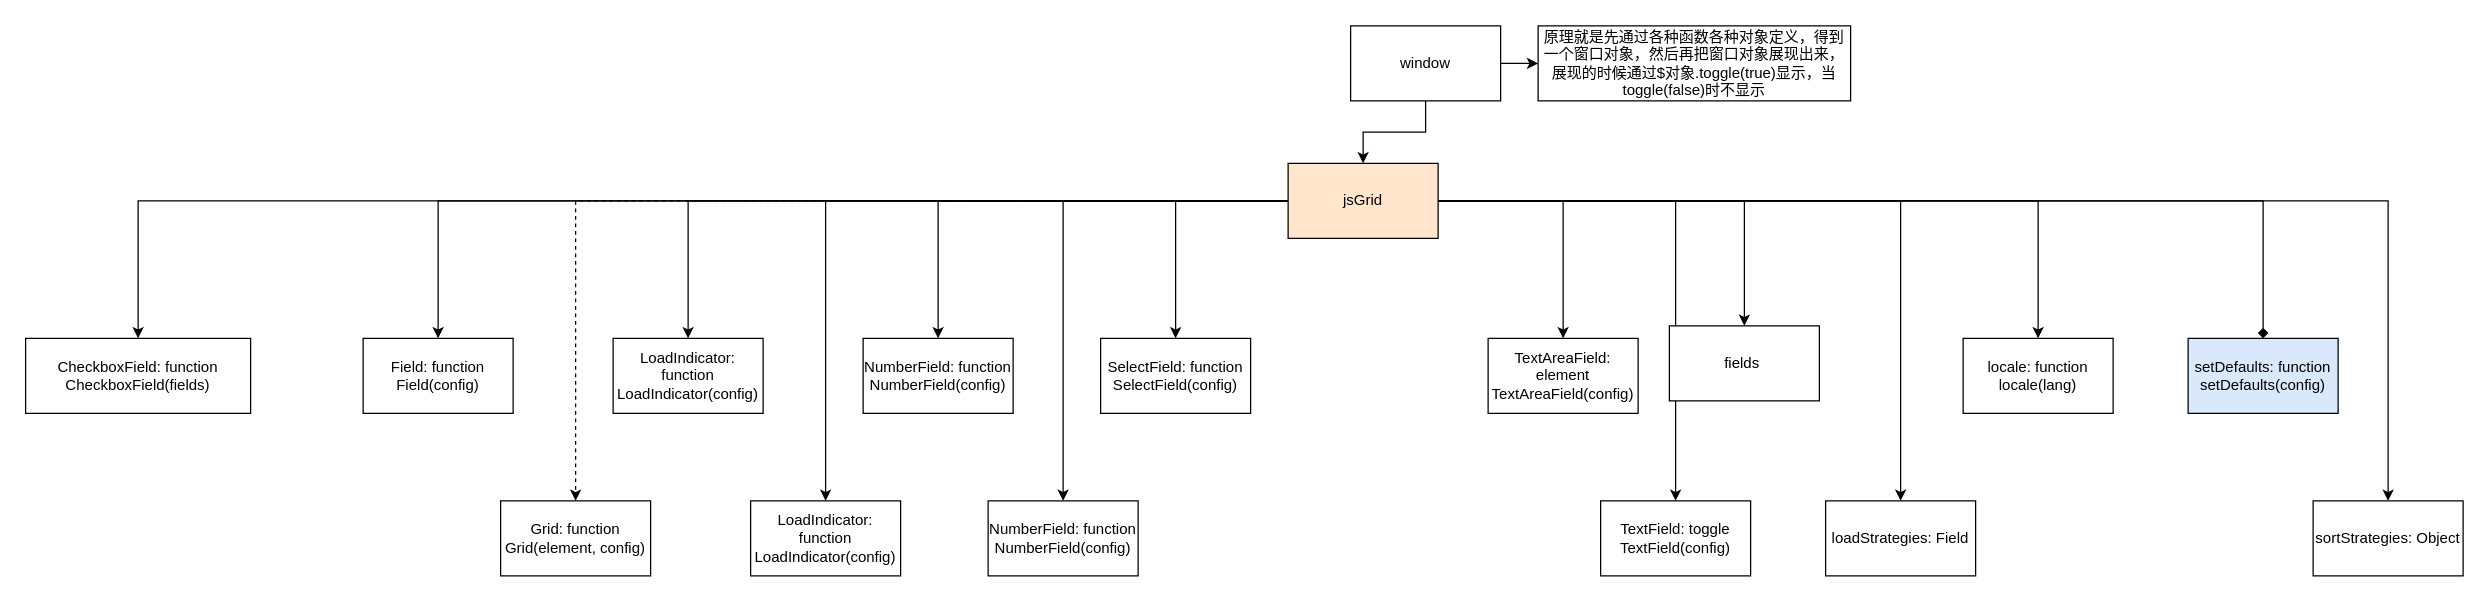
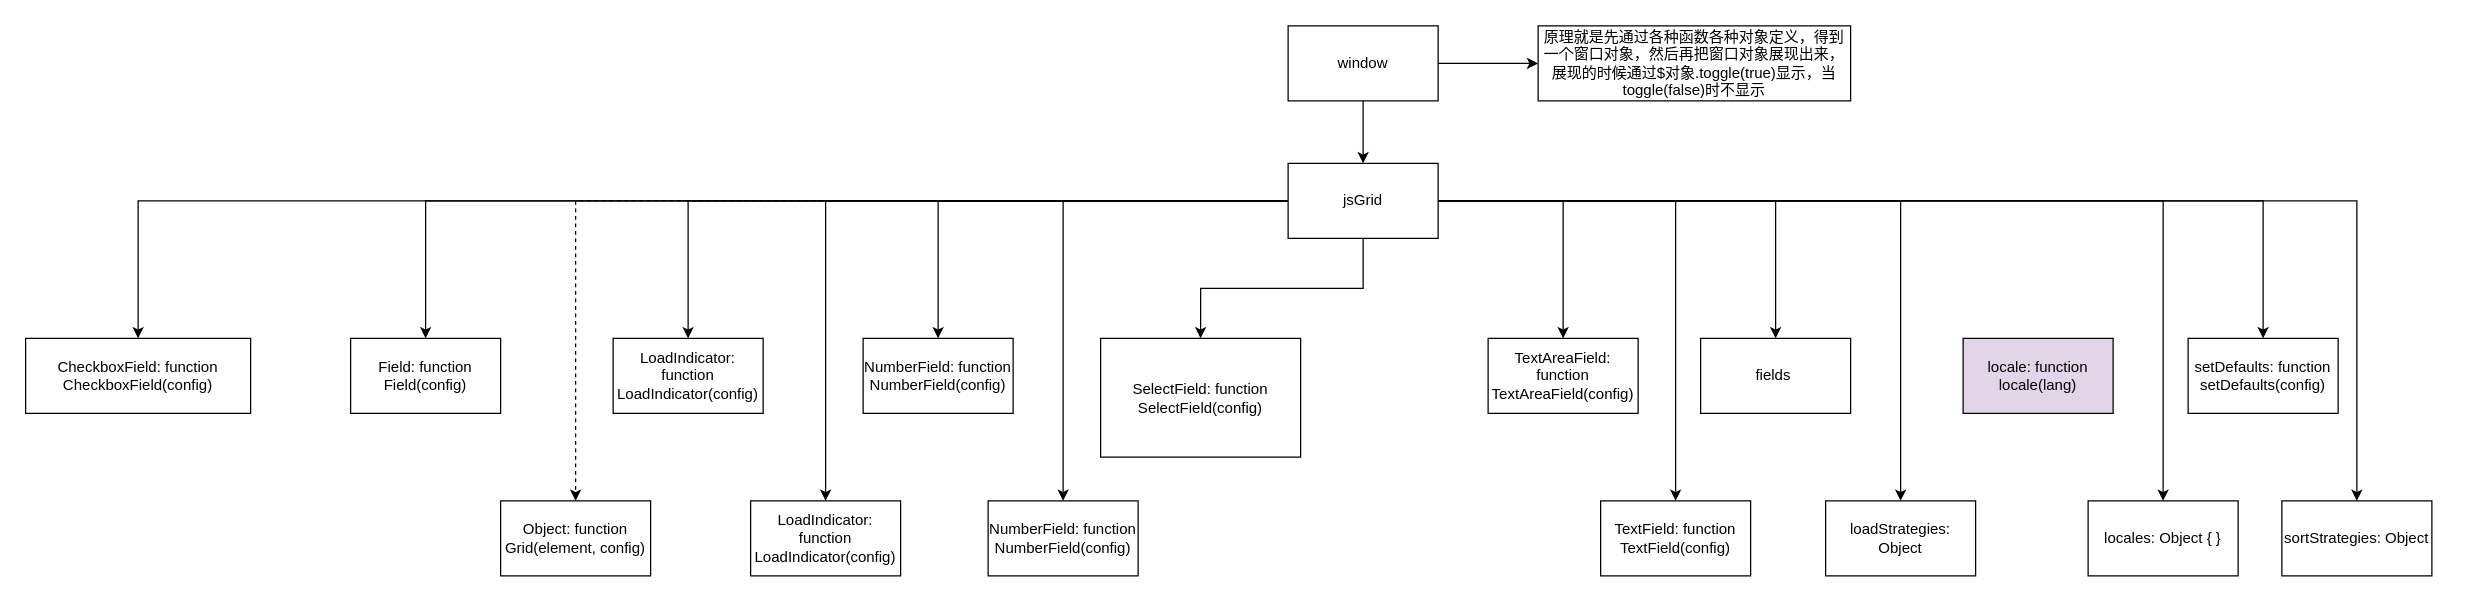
- <mxCell id="4" value="window" style="rounded=0;whiteSpace=wrap;html=1;" vertex="1" parent="1"><mxGeometry x="1080" y="20" width="120" height="60" as="geometry" /></mxCell>
+ <mxCell id="4" value="window" style="rounded=0;whiteSpace=wrap;html=1;" vertex="1" parent="1"><mxGeometry x="1030" y="20" width="120" height="60" as="geometry" /></mxCell>
- <mxCell id="21" value="jsGrid" style="whiteSpace=wrap;html=1;rounded=0;fillColor=#ffe6cc;" vertex="1" parent="1"><mxGeometry x="1030" y="130" width="120" height="60" as="geometry" /></mxCell>
+ <mxCell id="21" value="jsGrid" style="whiteSpace=wrap;html=1;rounded=0;" vertex="1" parent="1"><mxGeometry x="1030" y="130" width="120" height="60" as="geometry" /></mxCell>
- <mxCell id="17" value="" style="edgeStyle=orthogonalEdgeStyle;rounded=0;orthogonalLoop=1;jettySize=auto;html=1;" edge="1" parent="1" source="21" target="34"><mxGeometry relative="1" as="geometry" /></mxCell>
- <mxCell id="19" value="" style="edgeStyle=orthogonalEdgeStyle;rounded=0;orthogonalLoop=1;jettySize=auto;html=1;endArrow=diamond;" edge="1" parent="1" source="21" target="36"><mxGeometry relative="1" as="geometry" /></mxCell>
+ <mxCell id="19" value="" style="edgeStyle=orthogonalEdgeStyle;rounded=0;orthogonalLoop=1;jettySize=auto;html=1;" edge="1" parent="1" source="21" target="36"><mxGeometry relative="1" as="geometry" /></mxCell>
+ <mxCell id="18" value="" style="edgeStyle=orthogonalEdgeStyle;rounded=0;orthogonalLoop=1;jettySize=auto;html=1;" edge="1" parent="1" source="21" target="35"><mxGeometry relative="1" as="geometry" /></mxCell>
- <mxCell id="32" value="&lt;span class=&quot;message-body-wrapper&quot;&gt;&lt;span class=&quot;message-flex-body&quot;&gt;&lt;span class=&quot;message-body devtools-monospace&quot;&gt;&lt;span class=&quot;object-label&quot;&gt;fields&lt;/span&gt;&lt;span class=&quot;object-delimiter&quot;&gt;&amp;nbsp;&lt;/span&gt;&lt;span class=&quot;objectBox objectBox-object&quot;&gt;&lt;span class=&quot;objectTitle&quot;&gt;&lt;/span&gt;&lt;/span&gt;&lt;/span&gt;&lt;/span&gt;&lt;/span&gt;" style="whiteSpace=wrap;html=1;rounded=0;" vertex="1" parent="1"><mxGeometry x="1335" y="260" width="120" height="60" as="geometry" /></mxCell>
+ <mxCell id="32" value="&lt;span class=&quot;message-body-wrapper&quot;&gt;&lt;span class=&quot;message-flex-body&quot;&gt;&lt;span class=&quot;message-body devtools-monospace&quot;&gt;&lt;span class=&quot;object-label&quot;&gt;fields&lt;/span&gt;&lt;span class=&quot;object-delimiter&quot;&gt;&amp;nbsp;&lt;/span&gt;&lt;span class=&quot;objectBox objectBox-object&quot;&gt;&lt;span class=&quot;objectTitle&quot;&gt;&lt;/span&gt;&lt;/span&gt;&lt;/span&gt;&lt;/span&gt;&lt;/span&gt;" style="whiteSpace=wrap;html=1;rounded=0;" vertex="1" parent="1"><mxGeometry x="1360" y="270" width="120" height="60" as="geometry" /></mxCell>
- <mxCell id="22" value="&lt;span class=&quot;message-body-wrapper&quot;&gt;&lt;span class=&quot;message-flex-body&quot;&gt;&lt;span class=&quot;message-body devtools-monospace&quot;&gt;&lt;span class=&quot;object-label&quot;&gt;CheckboxField&lt;/span&gt;&lt;span class=&quot;object-delimiter&quot;&gt;: &lt;/span&gt;&lt;span class=&quot;objectBox objectBox-function&quot; dir=&quot;ltr&quot;&gt;&lt;span class=&quot;objectTitle&quot;&gt;function &lt;/span&gt;CheckboxField(&lt;span class=&quot;param&quot;&gt;fields&lt;/span&gt;)&lt;/span&gt;&lt;/span&gt;&lt;/span&gt;&lt;/span&gt;" style="whiteSpace=wrap;html=1;rounded=0;" vertex="1" parent="1"><mxGeometry x="20" y="270" width="180" height="60" as="geometry" /></mxCell>
+ <mxCell id="22" value="&lt;span class=&quot;message-body-wrapper&quot;&gt;&lt;span class=&quot;message-flex-body&quot;&gt;&lt;span class=&quot;message-body devtools-monospace&quot;&gt;&lt;span class=&quot;object-label&quot;&gt;CheckboxField&lt;/span&gt;&lt;span class=&quot;object-delimiter&quot;&gt;: &lt;/span&gt;&lt;span class=&quot;objectBox objectBox-function&quot; dir=&quot;ltr&quot;&gt;&lt;span class=&quot;objectTitle&quot;&gt;function &lt;/span&gt;CheckboxField(&lt;span class=&quot;param&quot;&gt;config&lt;/span&gt;)&lt;/span&gt;&lt;/span&gt;&lt;/span&gt;&lt;/span&gt;" style="whiteSpace=wrap;html=1;rounded=0;" vertex="1" parent="1"><mxGeometry x="20" y="270" width="180" height="60" as="geometry" /></mxCell>
- <mxCell id="23" value="&lt;span class=&quot;message-body-wrapper&quot;&gt;&lt;span class=&quot;message-flex-body&quot;&gt;&lt;span class=&quot;message-body devtools-monospace&quot;&gt;&lt;span class=&quot;object-label&quot;&gt;Field&lt;/span&gt;&lt;span class=&quot;object-delimiter&quot;&gt;: &lt;/span&gt;&lt;span class=&quot;objectBox objectBox-function&quot; dir=&quot;ltr&quot;&gt;&lt;span class=&quot;objectTitle&quot;&gt;function &lt;/span&gt;Field(&lt;span class=&quot;param&quot;&gt;config&lt;/span&gt;)&lt;/span&gt;&lt;/span&gt;&lt;/span&gt;&lt;/span&gt;" style="whiteSpace=wrap;html=1;rounded=0;" vertex="1" parent="1"><mxGeometry x="290" y="270" width="120" height="60" as="geometry" /></mxCell>
+ <mxCell id="23" value="&lt;span class=&quot;message-body-wrapper&quot;&gt;&lt;span class=&quot;message-flex-body&quot;&gt;&lt;span class=&quot;message-body devtools-monospace&quot;&gt;&lt;span class=&quot;object-label&quot;&gt;Field&lt;/span&gt;&lt;span class=&quot;object-delimiter&quot;&gt;: &lt;/span&gt;&lt;span class=&quot;objectBox objectBox-function&quot; dir=&quot;ltr&quot;&gt;&lt;span class=&quot;objectTitle&quot;&gt;function &lt;/span&gt;Field(&lt;span class=&quot;param&quot;&gt;config&lt;/span&gt;)&lt;/span&gt;&lt;/span&gt;&lt;/span&gt;&lt;/span&gt;" style="whiteSpace=wrap;html=1;rounded=0;" vertex="1" parent="1"><mxGeometry x="280" y="270" width="120" height="60" as="geometry" /></mxCell>
- <mxCell id="29" value="&lt;span class=&quot;message-body-wrapper&quot;&gt;&lt;span class=&quot;message-flex-body&quot;&gt;&lt;span class=&quot;message-body devtools-monospace&quot;&gt;&lt;span class=&quot;object-label&quot;&gt;SelectField&lt;/span&gt;&lt;span class=&quot;object-delimiter&quot;&gt;: &lt;/span&gt;&lt;span class=&quot;objectBox objectBox-function&quot; dir=&quot;ltr&quot;&gt;&lt;span class=&quot;objectTitle&quot;&gt;function &lt;/span&gt;SelectField(&lt;span class=&quot;param&quot;&gt;config&lt;/span&gt;)&lt;/span&gt;&lt;/span&gt;&lt;/span&gt;&lt;/span&gt;" style="whiteSpace=wrap;html=1;rounded=0;" vertex="1" parent="1"><mxGeometry x="880" y="270" width="120" height="60" as="geometry" /></mxCell>
+ <mxCell id="29" value="&lt;span class=&quot;message-body-wrapper&quot;&gt;&lt;span class=&quot;message-flex-body&quot;&gt;&lt;span class=&quot;message-body devtools-monospace&quot;&gt;&lt;span class=&quot;object-label&quot;&gt;SelectField&lt;/span&gt;&lt;span class=&quot;object-delimiter&quot;&gt;: &lt;/span&gt;&lt;span class=&quot;objectBox objectBox-function&quot; dir=&quot;ltr&quot;&gt;&lt;span class=&quot;objectTitle&quot;&gt;function &lt;/span&gt;SelectField(&lt;span class=&quot;param&quot;&gt;config&lt;/span&gt;)&lt;/span&gt;&lt;/span&gt;&lt;/span&gt;&lt;/span&gt;" style="whiteSpace=wrap;html=1;rounded=0;" vertex="1" parent="1"><mxGeometry x="880" y="270" width="160" height="95" as="geometry" /></mxCell>
- <mxCell id="30" value="&lt;span class=&quot;message-body-wrapper&quot;&gt;&lt;span class=&quot;message-flex-body&quot;&gt;&lt;span class=&quot;message-body devtools-monospace&quot;&gt;&lt;span class=&quot;object-label&quot;&gt;TextAreaField&lt;/span&gt;&lt;span class=&quot;object-delimiter&quot;&gt;: &lt;/span&gt;&lt;span class=&quot;objectBox objectBox-function&quot; dir=&quot;ltr&quot;&gt;&lt;span class=&quot;objectTitle&quot;&gt;element &lt;/span&gt;TextAreaField(&lt;span class=&quot;param&quot;&gt;config&lt;/span&gt;)&lt;/span&gt;&lt;/span&gt;&lt;/span&gt;&lt;/span&gt;" style="whiteSpace=wrap;html=1;rounded=0;" vertex="1" parent="1"><mxGeometry x="1190" y="270" width="120" height="60" as="geometry" /></mxCell>
+ <mxCell id="30" value="&lt;span class=&quot;message-body-wrapper&quot;&gt;&lt;span class=&quot;message-flex-body&quot;&gt;&lt;span class=&quot;message-body devtools-monospace&quot;&gt;&lt;span class=&quot;object-label&quot;&gt;TextAreaField&lt;/span&gt;&lt;span class=&quot;object-delimiter&quot;&gt;: &lt;/span&gt;&lt;span class=&quot;objectBox objectBox-function&quot; dir=&quot;ltr&quot;&gt;&lt;span class=&quot;objectTitle&quot;&gt;function &lt;/span&gt;TextAreaField(&lt;span class=&quot;param&quot;&gt;config&lt;/span&gt;)&lt;/span&gt;&lt;/span&gt;&lt;/span&gt;&lt;/span&gt;" style="whiteSpace=wrap;html=1;rounded=0;" vertex="1" parent="1"><mxGeometry x="1190" y="270" width="120" height="60" as="geometry" /></mxCell>
- <mxCell id="34" value="&lt;span class=&quot;message-body-wrapper&quot;&gt;&lt;span class=&quot;message-flex-body&quot;&gt;&lt;span class=&quot;message-body devtools-monospace&quot;&gt;&lt;span class=&quot;object-label&quot;&gt;locale&lt;/span&gt;&lt;span class=&quot;object-delimiter&quot;&gt;: &lt;/span&gt;&lt;span class=&quot;objectBox objectBox-function&quot; dir=&quot;ltr&quot;&gt;&lt;span class=&quot;objectTitle&quot;&gt;function &lt;/span&gt;locale(&lt;span class=&quot;param&quot;&gt;lang&lt;/span&gt;)&lt;/span&gt;&lt;/span&gt;&lt;/span&gt;&lt;/span&gt;" style="whiteSpace=wrap;html=1;rounded=0;" vertex="1" parent="1"><mxGeometry x="1570" y="270" width="120" height="60" as="geometry" /></mxCell>
+ <mxCell id="34" value="&lt;span class=&quot;message-body-wrapper&quot;&gt;&lt;span class=&quot;message-flex-body&quot;&gt;&lt;span class=&quot;message-body devtools-monospace&quot;&gt;&lt;span class=&quot;object-label&quot;&gt;locale&lt;/span&gt;&lt;span class=&quot;object-delimiter&quot;&gt;: &lt;/span&gt;&lt;span class=&quot;objectBox objectBox-function&quot; dir=&quot;ltr&quot;&gt;&lt;span class=&quot;objectTitle&quot;&gt;function &lt;/span&gt;locale(&lt;span class=&quot;param&quot;&gt;lang&lt;/span&gt;)&lt;/span&gt;&lt;/span&gt;&lt;/span&gt;&lt;/span&gt;" style="whiteSpace=wrap;html=1;rounded=0;fillColor=#e1d5e7;" vertex="1" parent="1"><mxGeometry x="1570" y="270" width="120" height="60" as="geometry" /></mxCell>
- <mxCell id="36" value="&lt;span class=&quot;message-body-wrapper&quot;&gt;&lt;span class=&quot;message-flex-body&quot;&gt;&lt;span class=&quot;message-body devtools-monospace&quot;&gt;&lt;span class=&quot;object-label&quot;&gt;setDefaults&lt;/span&gt;&lt;span class=&quot;object-delimiter&quot;&gt;: &lt;/span&gt;&lt;span class=&quot;objectBox objectBox-function&quot; dir=&quot;ltr&quot;&gt;&lt;span class=&quot;objectTitle&quot;&gt;function &lt;/span&gt;setDefaults(&lt;span class=&quot;param&quot;&gt;config&lt;/span&gt;)&lt;/span&gt;&lt;/span&gt;&lt;/span&gt;&lt;/span&gt;" style="whiteSpace=wrap;html=1;rounded=0;fillColor=#dae8fc;" vertex="1" parent="1"><mxGeometry x="1750" y="270" width="120" height="60" as="geometry" /></mxCell>
+ <mxCell id="36" value="&lt;span class=&quot;message-body-wrapper&quot;&gt;&lt;span class=&quot;message-flex-body&quot;&gt;&lt;span class=&quot;message-body devtools-monospace&quot;&gt;&lt;span class=&quot;object-label&quot;&gt;setDefaults&lt;/span&gt;&lt;span class=&quot;object-delimiter&quot;&gt;: &lt;/span&gt;&lt;span class=&quot;objectBox objectBox-function&quot; dir=&quot;ltr&quot;&gt;&lt;span class=&quot;objectTitle&quot;&gt;function &lt;/span&gt;setDefaults(&lt;span class=&quot;param&quot;&gt;config&lt;/span&gt;)&lt;/span&gt;&lt;/span&gt;&lt;/span&gt;&lt;/span&gt;" style="whiteSpace=wrap;html=1;rounded=0;" vertex="1" parent="1"><mxGeometry x="1750" y="270" width="120" height="60" as="geometry" /></mxCell>
- <mxCell id="24" value="&lt;span class=&quot;message-body-wrapper&quot;&gt;&lt;span class=&quot;message-flex-body&quot;&gt;&lt;span class=&quot;message-body devtools-monospace&quot;&gt;&lt;span class=&quot;object-label&quot;&gt;Grid&lt;/span&gt;&lt;span class=&quot;object-delimiter&quot;&gt;: &lt;/span&gt;&lt;span class=&quot;objectBox objectBox-function&quot; dir=&quot;ltr&quot;&gt;&lt;span class=&quot;objectTitle&quot;&gt;function &lt;/span&gt;Grid(&lt;span class=&quot;param&quot;&gt;element&lt;/span&gt;&lt;span class=&quot;delimiter&quot;&gt;, &lt;/span&gt;&lt;span class=&quot;param&quot;&gt;config&lt;/span&gt;)&lt;/span&gt;&lt;/span&gt;&lt;/span&gt;&lt;/span&gt;" style="whiteSpace=wrap;html=1;rounded=0;" vertex="1" parent="1"><mxGeometry x="400" y="400" width="120" height="60" as="geometry" /></mxCell>
+ <mxCell id="24" value="&lt;span class=&quot;message-body-wrapper&quot;&gt;&lt;span class=&quot;message-flex-body&quot;&gt;&lt;span class=&quot;message-body devtools-monospace&quot;&gt;&lt;span class=&quot;object-label&quot;&gt;Object&lt;/span&gt;&lt;span class=&quot;object-delimiter&quot;&gt;: &lt;/span&gt;&lt;span class=&quot;objectBox objectBox-function&quot; dir=&quot;ltr&quot;&gt;&lt;span class=&quot;objectTitle&quot;&gt;function &lt;/span&gt;Grid(&lt;span class=&quot;param&quot;&gt;element&lt;/span&gt;&lt;span class=&quot;delimiter&quot;&gt;, &lt;/span&gt;&lt;span class=&quot;param&quot;&gt;config&lt;/span&gt;)&lt;/span&gt;&lt;/span&gt;&lt;/span&gt;&lt;/span&gt;" style="whiteSpace=wrap;html=1;rounded=0;" vertex="1" parent="1"><mxGeometry x="400" y="400" width="120" height="60" as="geometry" /></mxCell>
- <mxCell id="31" value="&lt;span class=&quot;message-body-wrapper&quot;&gt;&lt;span class=&quot;message-flex-body&quot;&gt;&lt;span class=&quot;message-body devtools-monospace&quot;&gt;&lt;span class=&quot;object-label&quot;&gt;TextField&lt;/span&gt;&lt;span class=&quot;object-delimiter&quot;&gt;: &lt;/span&gt;&lt;span class=&quot;objectBox objectBox-function&quot; dir=&quot;ltr&quot;&gt;&lt;span class=&quot;objectTitle&quot;&gt;toggle &lt;/span&gt;TextField(&lt;span class=&quot;param&quot;&gt;config&lt;/span&gt;)&lt;/span&gt;&lt;/span&gt;&lt;/span&gt;&lt;/span&gt;" style="whiteSpace=wrap;html=1;rounded=0;" vertex="1" parent="1"><mxGeometry x="1280" y="400" width="120" height="60" as="geometry" /></mxCell>
+ <mxCell id="31" value="&lt;span class=&quot;message-body-wrapper&quot;&gt;&lt;span class=&quot;message-flex-body&quot;&gt;&lt;span class=&quot;message-body devtools-monospace&quot;&gt;&lt;span class=&quot;object-label&quot;&gt;TextField&lt;/span&gt;&lt;span class=&quot;object-delimiter&quot;&gt;: &lt;/span&gt;&lt;span class=&quot;objectBox objectBox-function&quot; dir=&quot;ltr&quot;&gt;&lt;span class=&quot;objectTitle&quot;&gt;function &lt;/span&gt;TextField(&lt;span class=&quot;param&quot;&gt;config&lt;/span&gt;)&lt;/span&gt;&lt;/span&gt;&lt;/span&gt;&lt;/span&gt;" style="whiteSpace=wrap;html=1;rounded=0;" vertex="1" parent="1"><mxGeometry x="1280" y="400" width="120" height="60" as="geometry" /></mxCell>
- <mxCell id="33" value="&lt;span class=&quot;message-body-wrapper&quot;&gt;&lt;span class=&quot;message-flex-body&quot;&gt;&lt;span class=&quot;message-body devtools-monospace&quot;&gt;&lt;span class=&quot;object-label&quot;&gt;loadStrategies&lt;/span&gt;&lt;span class=&quot;object-delimiter&quot;&gt;: &lt;/span&gt;&lt;span class=&quot;objectBox objectBox-object&quot;&gt;&lt;span class=&quot;objectTitle&quot;&gt;Field&lt;/span&gt;&lt;/span&gt;&lt;/span&gt;&lt;/span&gt;&lt;/span&gt;" style="whiteSpace=wrap;html=1;rounded=0;" vertex="1" parent="1"><mxGeometry x="1460" y="400" width="120" height="60" as="geometry" /></mxCell>
+ <mxCell id="33" value="&lt;span class=&quot;message-body-wrapper&quot;&gt;&lt;span class=&quot;message-flex-body&quot;&gt;&lt;span class=&quot;message-body devtools-monospace&quot;&gt;&lt;span class=&quot;object-label&quot;&gt;loadStrategies&lt;/span&gt;&lt;span class=&quot;object-delimiter&quot;&gt;: &lt;/span&gt;&lt;span class=&quot;objectBox objectBox-object&quot;&gt;&lt;span class=&quot;objectTitle&quot;&gt;Object&lt;/span&gt;&lt;/span&gt;&lt;/span&gt;&lt;/span&gt;&lt;/span&gt;" style="whiteSpace=wrap;html=1;rounded=0;" vertex="1" parent="1"><mxGeometry x="1460" y="400" width="120" height="60" as="geometry" /></mxCell>
+ <mxCell id="35" value="&lt;span class=&quot;message-body-wrapper&quot;&gt;&lt;span class=&quot;message-flex-body&quot;&gt;&lt;span class=&quot;message-body devtools-monospace&quot;&gt;&lt;span class=&quot;object-label&quot;&gt;locales&lt;/span&gt;&lt;span class=&quot;object-delimiter&quot;&gt;: &lt;/span&gt;&lt;span class=&quot;objectBox objectBox-object&quot;&gt;&lt;span class=&quot;objectTitle&quot;&gt;Object&lt;/span&gt;&lt;span class=&quot;objectLeftBrace&quot;&gt; { &lt;/span&gt;&lt;span class=&quot;objectRightBrace&quot;&gt; }&lt;/span&gt;&lt;/span&gt;&lt;/span&gt;&lt;/span&gt;&lt;/span&gt;" style="whiteSpace=wrap;html=1;rounded=0;" vertex="1" parent="1"><mxGeometry x="1670" y="400" width="120" height="60" as="geometry" /></mxCell>
- <mxCell id="37" value="&lt;span class=&quot;message-body-wrapper&quot;&gt;&lt;span class=&quot;message-flex-body&quot;&gt;&lt;span class=&quot;message-body devtools-monospace&quot;&gt;&lt;span class=&quot;object-label&quot;&gt;sortStrategies&lt;/span&gt;&lt;span class=&quot;object-delimiter&quot;&gt;: &lt;/span&gt;&lt;span class=&quot;objectBox objectBox-object&quot;&gt;&lt;span class=&quot;objectTitle&quot;&gt;Object&lt;/span&gt;&lt;span class=&quot;objectLeftBrace&quot;&gt;&lt;/span&gt;&lt;/span&gt;&lt;/span&gt;&lt;/span&gt;&lt;/span&gt;" style="whiteSpace=wrap;html=1;rounded=0;" vertex="1" parent="1"><mxGeometry x="1850" y="400" width="120" height="60" as="geometry" /></mxCell>
+ <mxCell id="37" value="&lt;span class=&quot;message-body-wrapper&quot;&gt;&lt;span class=&quot;message-flex-body&quot;&gt;&lt;span class=&quot;message-body devtools-monospace&quot;&gt;&lt;span class=&quot;object-label&quot;&gt;sortStrategies&lt;/span&gt;&lt;span class=&quot;object-delimiter&quot;&gt;: &lt;/span&gt;&lt;span class=&quot;objectBox objectBox-object&quot;&gt;&lt;span class=&quot;objectTitle&quot;&gt;Object&lt;/span&gt;&lt;span class=&quot;objectLeftBrace&quot;&gt;&lt;/span&gt;&lt;/span&gt;&lt;/span&gt;&lt;/span&gt;&lt;/span&gt;" style="whiteSpace=wrap;html=1;rounded=0;" vertex="1" parent="1"><mxGeometry x="1825" y="400" width="120" height="60" as="geometry" /></mxCell>
